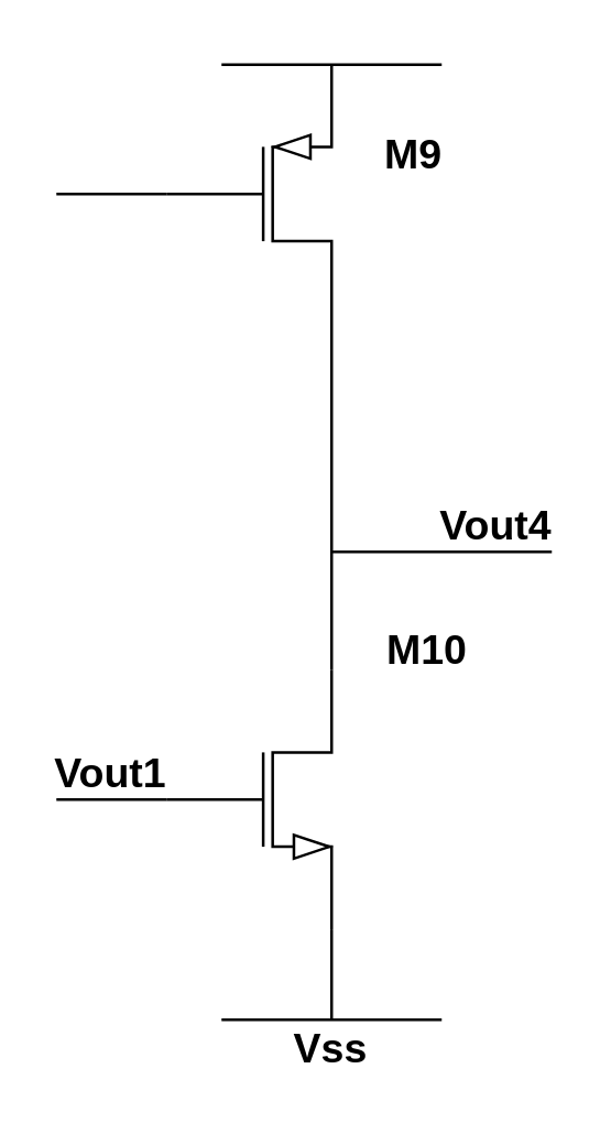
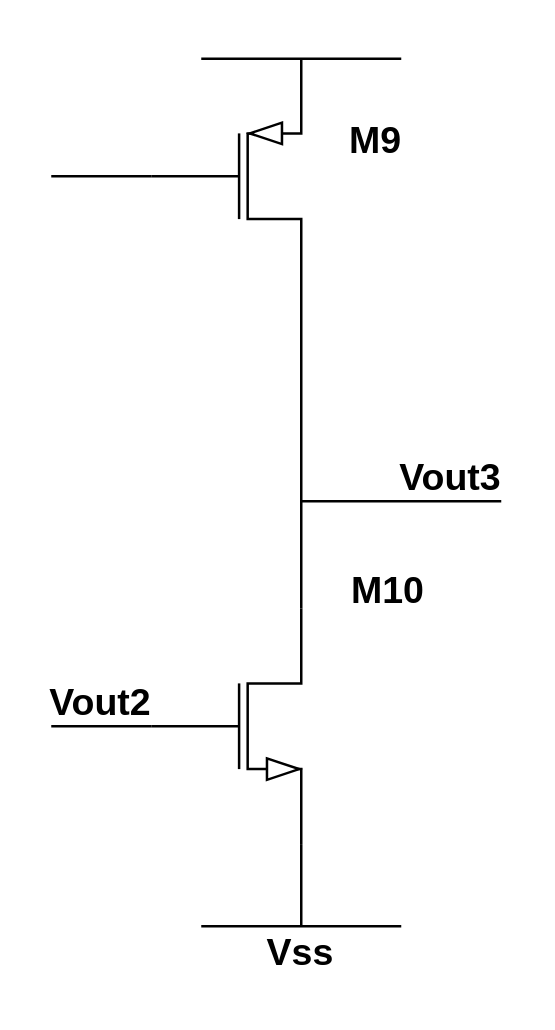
- <mxCell id="15" value="&lt;div&gt;Vout4&lt;/div&gt;" style="text;html=1;strokeColor=none;fillColor=none;align=center;verticalAlign=middle;whiteSpace=wrap;rounded=0;glass=0;fontStyle=1;fontSize=15;" vertex="1" parent="1"><mxGeometry x="160" y="180" width="40" height="20" as="geometry" /></mxCell>
+ <mxCell id="15" value="&lt;div&gt;Vout3&lt;/div&gt;" style="text;html=1;strokeColor=none;fillColor=none;align=center;verticalAlign=middle;whiteSpace=wrap;rounded=0;glass=0;fontStyle=1;fontSize=15;" vertex="1" parent="1"><mxGeometry x="160" y="180" width="40" height="20" as="geometry" /></mxCell>
- <mxCell id="8" value="&lt;div&gt;Vout1&lt;/div&gt;" style="text;html=1;strokeColor=none;fillColor=none;align=center;verticalAlign=middle;whiteSpace=wrap;rounded=0;glass=0;fontStyle=1;fontSize=15;" parent="1" vertex="1"><mxGeometry x="20" y="270" width="40" height="20" as="geometry" /></mxCell>
+ <mxCell id="8" value="&lt;div&gt;Vout2&lt;/div&gt;" style="text;html=1;strokeColor=none;fillColor=none;align=center;verticalAlign=middle;whiteSpace=wrap;rounded=0;glass=0;fontStyle=1;fontSize=15;" parent="1" vertex="1"><mxGeometry x="20" y="270" width="40" height="20" as="geometry" /></mxCell>
